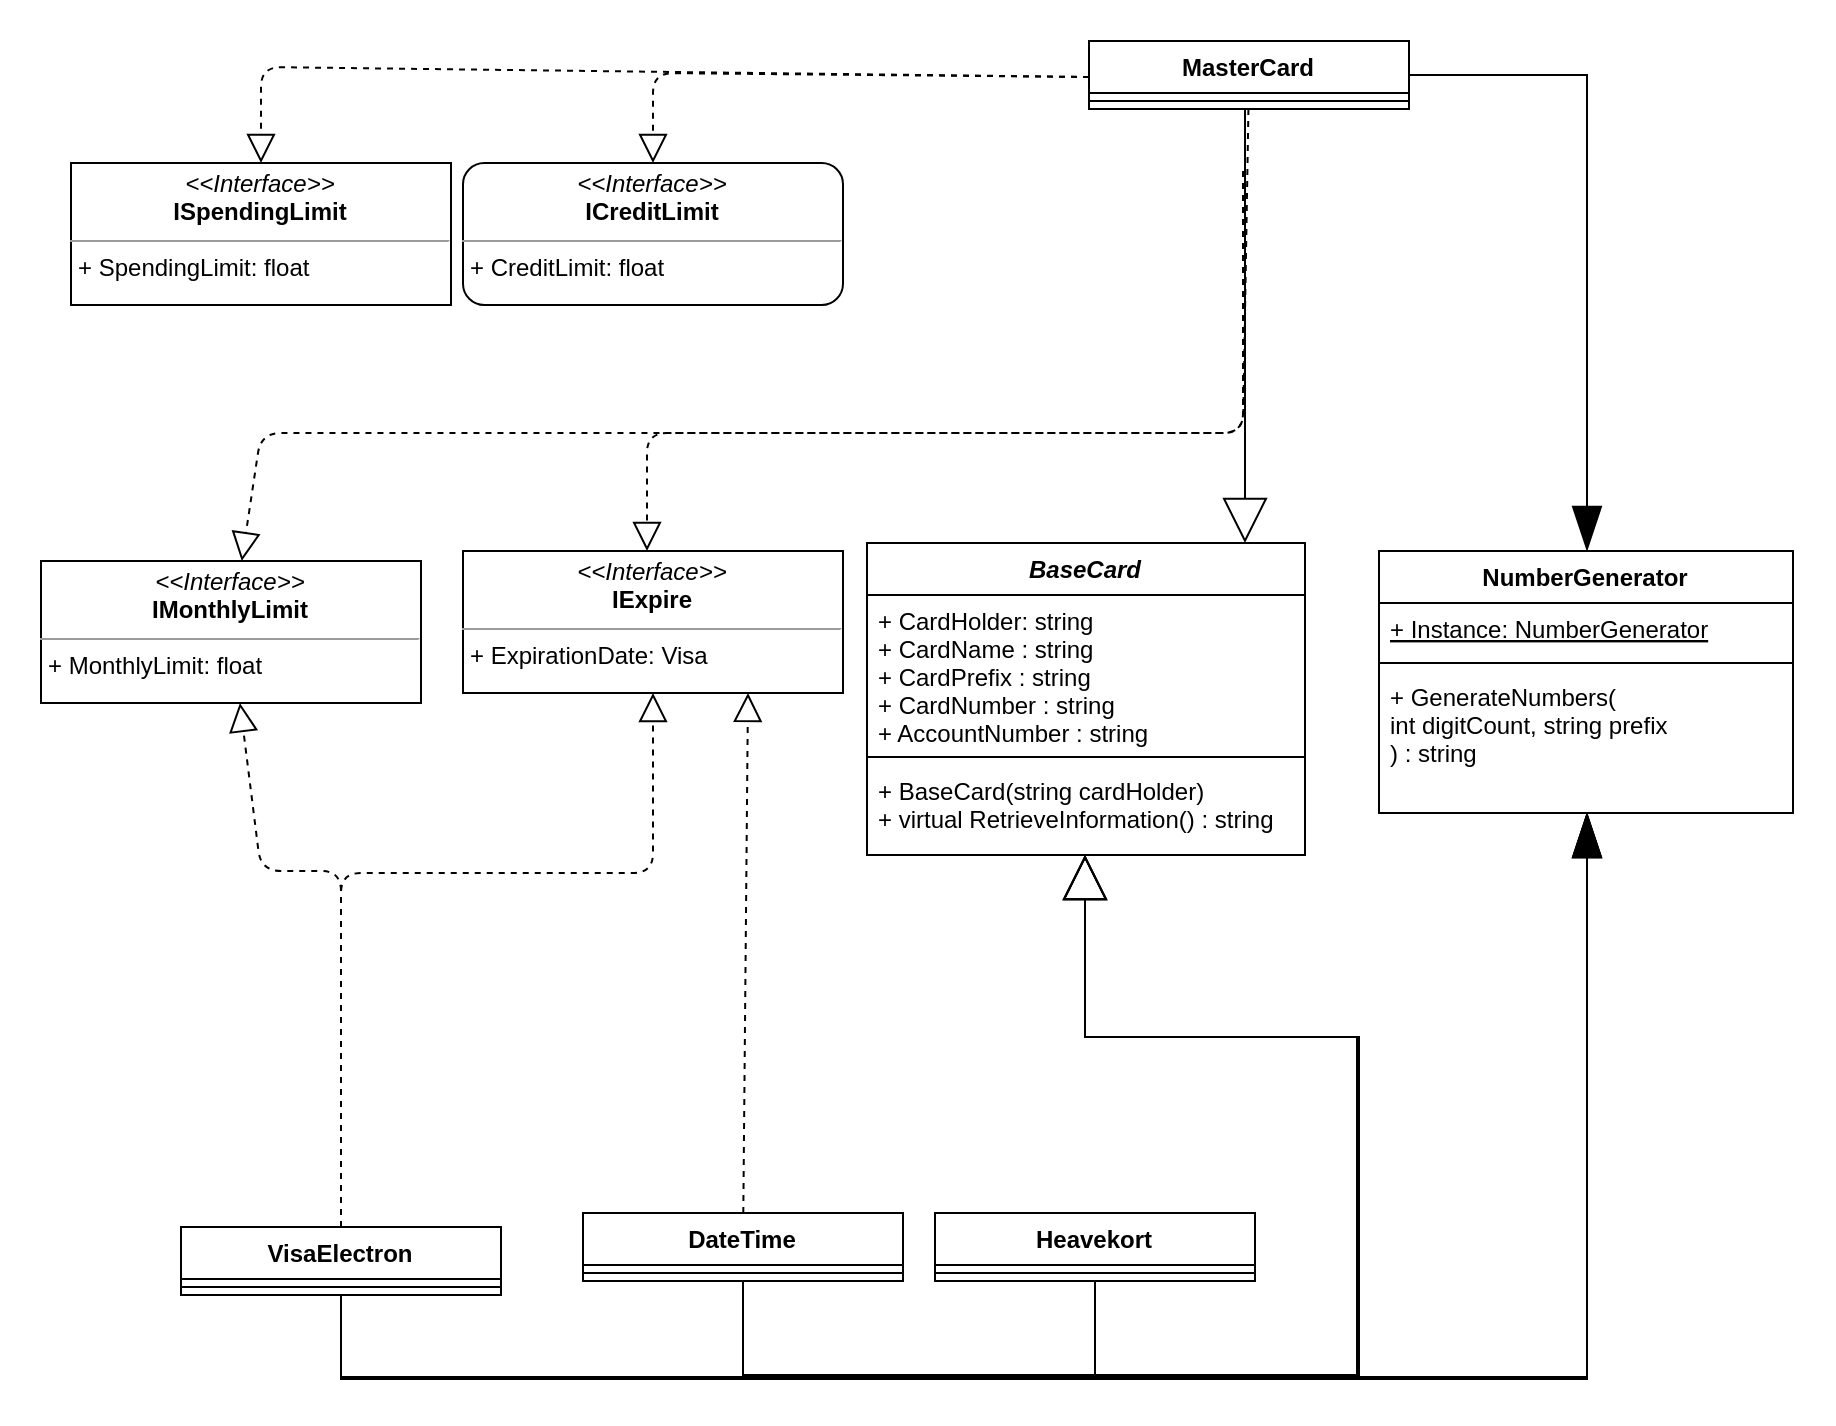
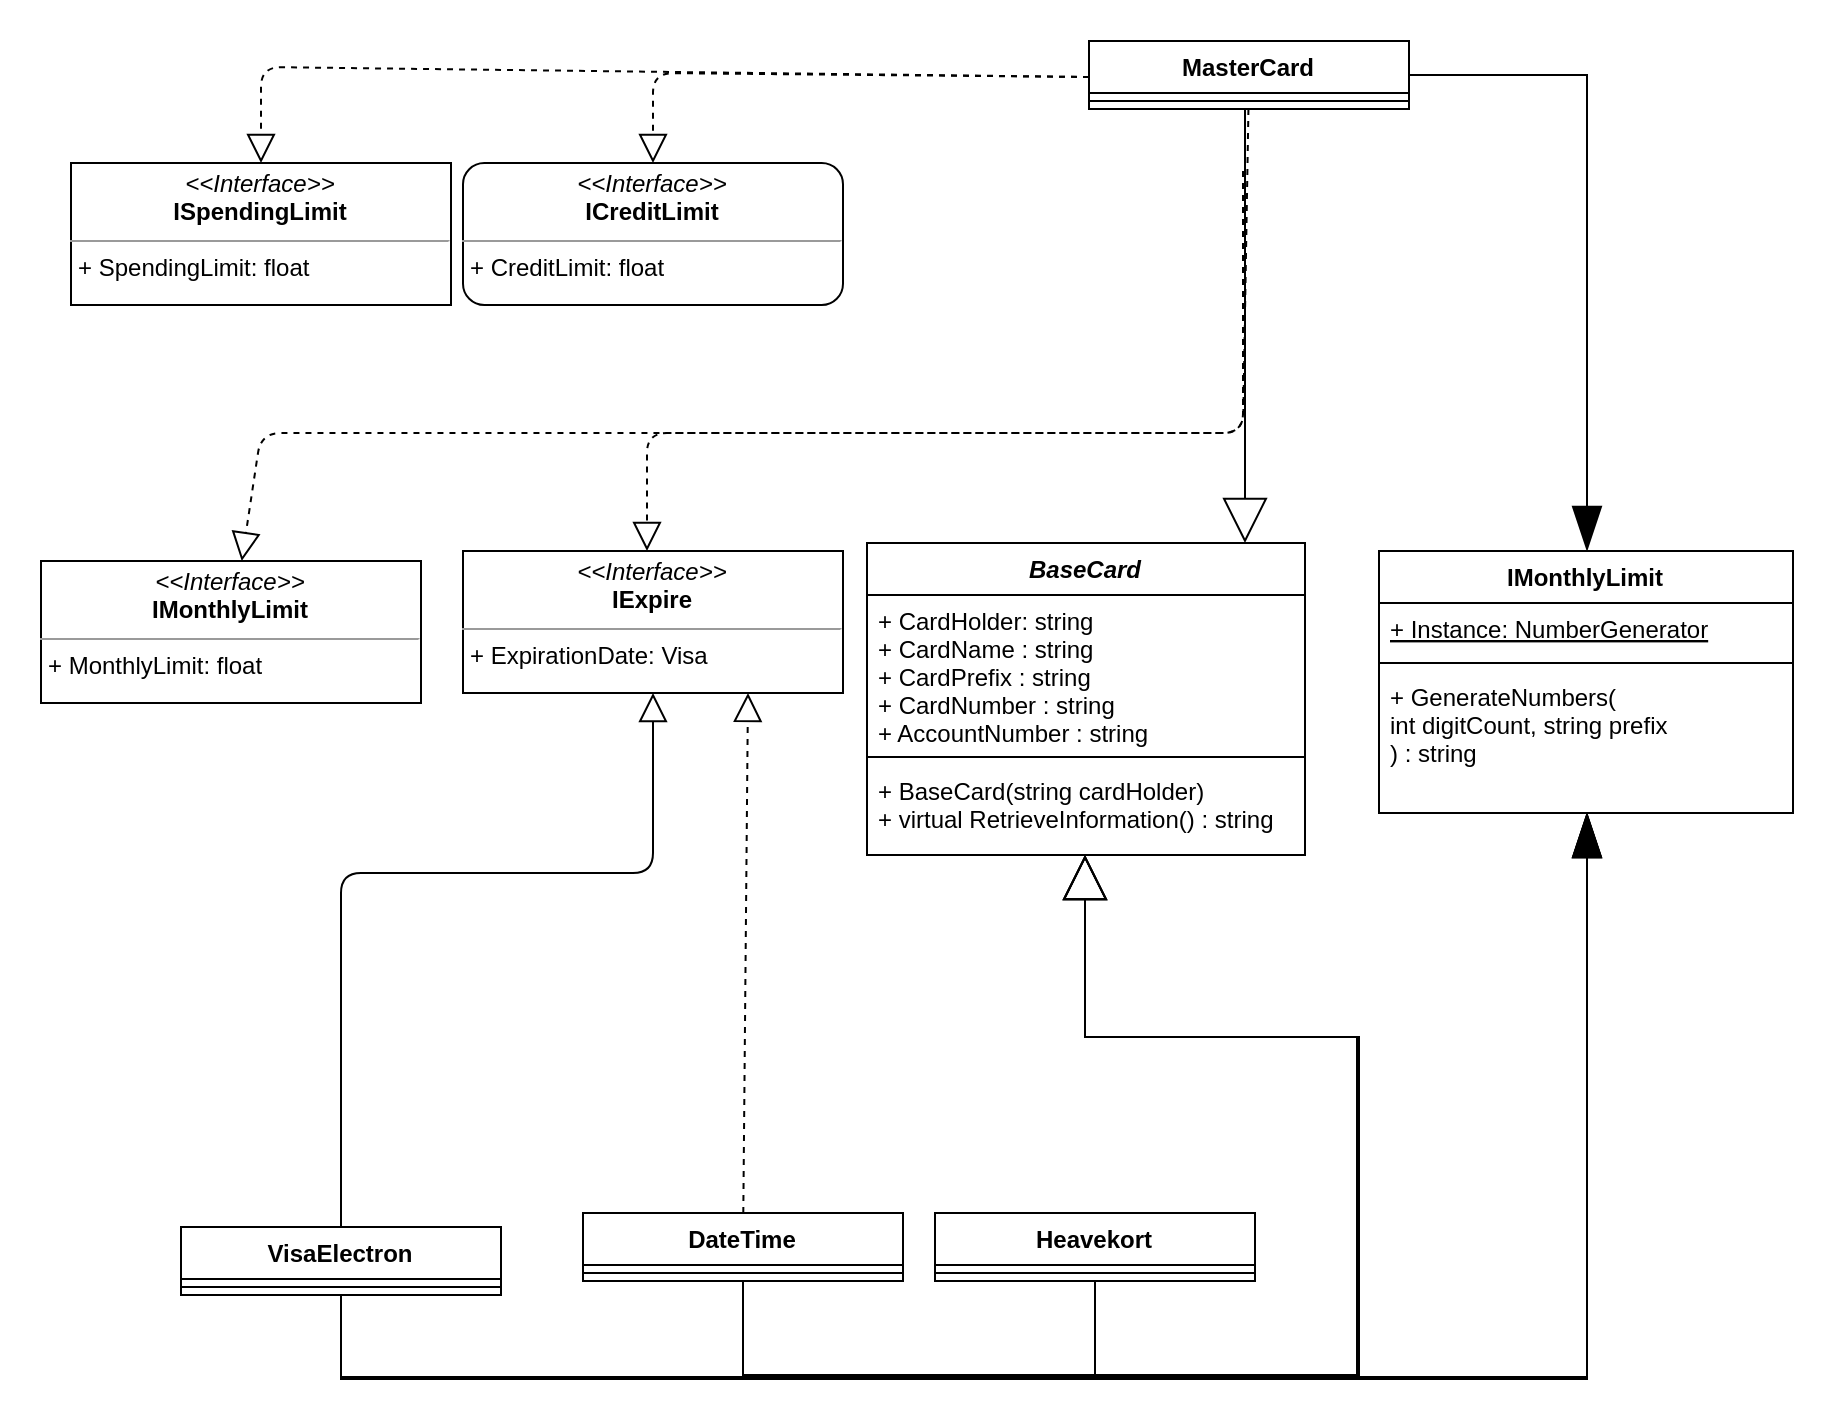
- <mxCell id="10" value="NumberGenerator" style="swimlane;fontStyle=1;align=center;verticalAlign=top;childLayout=stackLayout;horizontal=1;startSize=26;horizontalStack=0;resizeParent=1;resizeParentMax=0;resizeLast=0;collapsible=1;marginBottom=0;" vertex="1" parent="1"><mxGeometry x="689" y="275" width="207" height="131" as="geometry" /></mxCell>
+ <mxCell id="10" value="IMonthlyLimit" style="swimlane;fontStyle=1;align=center;verticalAlign=top;childLayout=stackLayout;horizontal=1;startSize=26;horizontalStack=0;resizeParent=1;resizeParentMax=0;resizeLast=0;collapsible=1;marginBottom=0;" vertex="1" parent="1"><mxGeometry x="689" y="275" width="207" height="131" as="geometry" /></mxCell>
- <mxCell id="20" value="" style="endArrow=block;dashed=1;endFill=0;endSize=12;html=1;exitX=0.5;exitY=0;exitDx=0;exitDy=0;" edge="1" parent="1" source="4" target="19"><mxGeometry width="160" relative="1" as="geometry"><mxPoint x="-7" y="715" as="sourcePoint" /><mxPoint x="153" y="715" as="targetPoint" /><Array as="points"><mxPoint x="170" y="435" /><mxPoint x="130" y="435" /></Array></mxGeometry></mxCell>
- <mxCell id="21" value="" style="endArrow=block;dashed=1;endFill=0;endSize=12;html=1;exitX=0.5;exitY=0;exitDx=0;exitDy=0;" edge="1" parent="1" source="4" target="18"><mxGeometry width="160" relative="1" as="geometry"><mxPoint x="27" y="741" as="sourcePoint" /><mxPoint x="25.175" y="371" as="targetPoint" /><Array as="points"><mxPoint x="170" y="436" /><mxPoint x="326" y="436" /></Array></mxGeometry></mxCell>
+ <mxCell id="21" value="" style="endArrow=block;dashed=0;endFill=0;endSize=12;html=1;exitX=0.5;exitY=0;exitDx=0;exitDy=0;" edge="1" parent="1" source="4" target="18"><mxGeometry width="160" relative="1" as="geometry"><mxPoint x="27" y="741" as="sourcePoint" /><mxPoint x="25.175" y="371" as="targetPoint" /><Array as="points"><mxPoint x="170" y="436" /><mxPoint x="326" y="436" /></Array></mxGeometry></mxCell>
